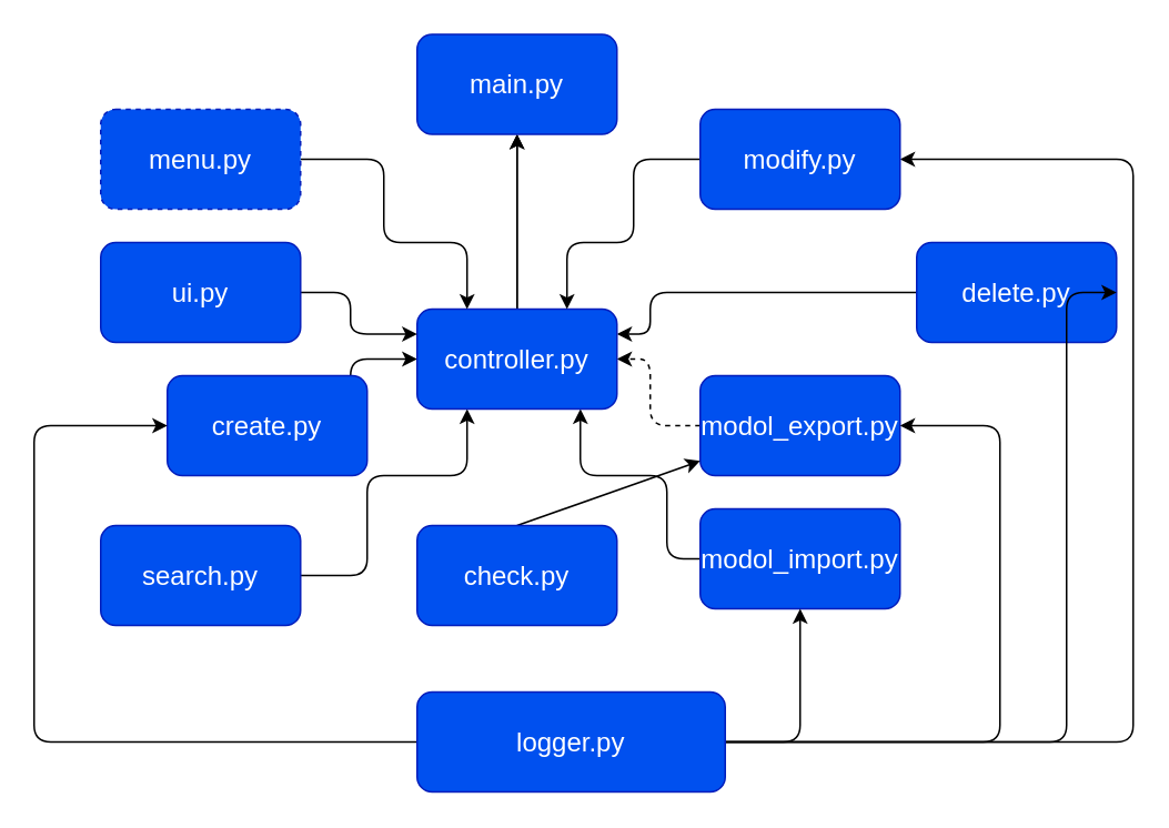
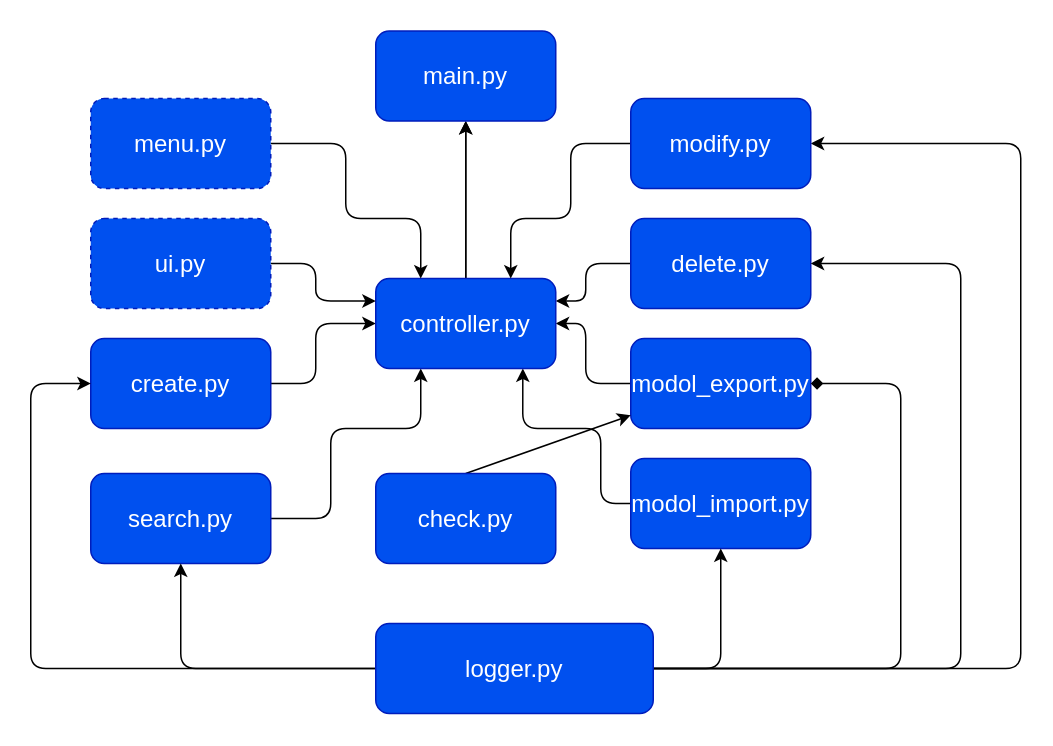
- <mxCell id="20" value="ui.py" style="rounded=1;whiteSpace=wrap;html=1;fontSize=16;fillColor=#0050ef;fontColor=#FFFFFF;strokeColor=#001DBC;" parent="1" vertex="1"><mxGeometry x="60" y="145" width="120" height="60" as="geometry" /></mxCell>
+ <mxCell id="20" value="ui.py" style="rounded=1;whiteSpace=wrap;html=1;fontSize=16;fillColor=#0050ef;fontColor=#FFFFFF;strokeColor=#001DBC;dashed=1;" parent="1" vertex="1"><mxGeometry x="60" y="145" width="120" height="60" as="geometry" /></mxCell>
- <mxCell id="8" value="delete.py" style="rounded=1;whiteSpace=wrap;html=1;fontSize=16;fillColor=#0050ef;fontColor=#FFFFFF;strokeColor=#001DBC;" parent="1" vertex="1"><mxGeometry x="550" y="145" width="120" height="60" as="geometry" /></mxCell>
+ <mxCell id="8" value="delete.py" style="rounded=1;whiteSpace=wrap;html=1;fontSize=16;fillColor=#0050ef;fontColor=#FFFFFF;strokeColor=#001DBC;" parent="1" vertex="1"><mxGeometry x="420" y="145" width="120" height="60" as="geometry" /></mxCell>
- <mxCell id="11" style="edgeStyle=none;html=1;exitX=0;exitY=0.5;exitDx=0;exitDy=0;entryX=1;entryY=0.5;entryDx=0;entryDy=0;strokeColor=#000000;dashed=1;" edge="1" parent="1" source="12" target="17"><mxGeometry relative="1" as="geometry"><Array as="points"><mxPoint x="390" y="255" /><mxPoint x="390" y="215" /></Array></mxGeometry></mxCell>
+ <mxCell id="11" style="edgeStyle=none;html=1;exitX=0;exitY=0.5;exitDx=0;exitDy=0;entryX=1;entryY=0.5;entryDx=0;entryDy=0;strokeColor=#000000;" edge="1" parent="1" source="12" target="17"><mxGeometry relative="1" as="geometry"><Array as="points"><mxPoint x="390" y="255" /><mxPoint x="390" y="215" /></Array></mxGeometry></mxCell>
- <mxCell id="6" value="create.py" style="rounded=1;whiteSpace=wrap;html=1;fontSize=16;fillColor=#0050ef;fontColor=#FFFFFF;strokeColor=#001DBC;" parent="1" vertex="1"><mxGeometry x="100" y="225" width="120" height="60" as="geometry" /></mxCell>
+ <mxCell id="6" value="create.py" style="rounded=1;whiteSpace=wrap;html=1;fontSize=16;fillColor=#0050ef;fontColor=#FFFFFF;strokeColor=#001DBC;" parent="1" vertex="1"><mxGeometry x="60" y="225" width="120" height="60" as="geometry" /></mxCell>
- <mxCell id="24" style="edgeStyle=none;html=1;entryX=1;entryY=0.5;entryDx=0;entryDy=0;strokeColor=#000000;" edge="1" parent="1" source="29" target="12"><mxGeometry relative="1" as="geometry"><Array as="points"><mxPoint x="600" y="445" /><mxPoint x="600" y="255" /></Array></mxGeometry></mxCell>
+ <mxCell id="24" style="edgeStyle=none;html=1;entryX=1;entryY=0.5;entryDx=0;entryDy=0;strokeColor=#000000;endArrow=diamond;" edge="1" parent="1" source="29" target="12"><mxGeometry relative="1" as="geometry"><Array as="points"><mxPoint x="600" y="445" /><mxPoint x="600" y="255" /></Array></mxGeometry></mxCell>
+ <mxCell id="27" style="edgeStyle=none;html=1;exitX=0;exitY=0.5;exitDx=0;exitDy=0;entryX=0.5;entryY=1;entryDx=0;entryDy=0;strokeColor=#000000;" edge="1" parent="1" source="29" target="3"><mxGeometry relative="1" as="geometry"><Array as="points"><mxPoint x="120" y="445" /></Array></mxGeometry></mxCell>
